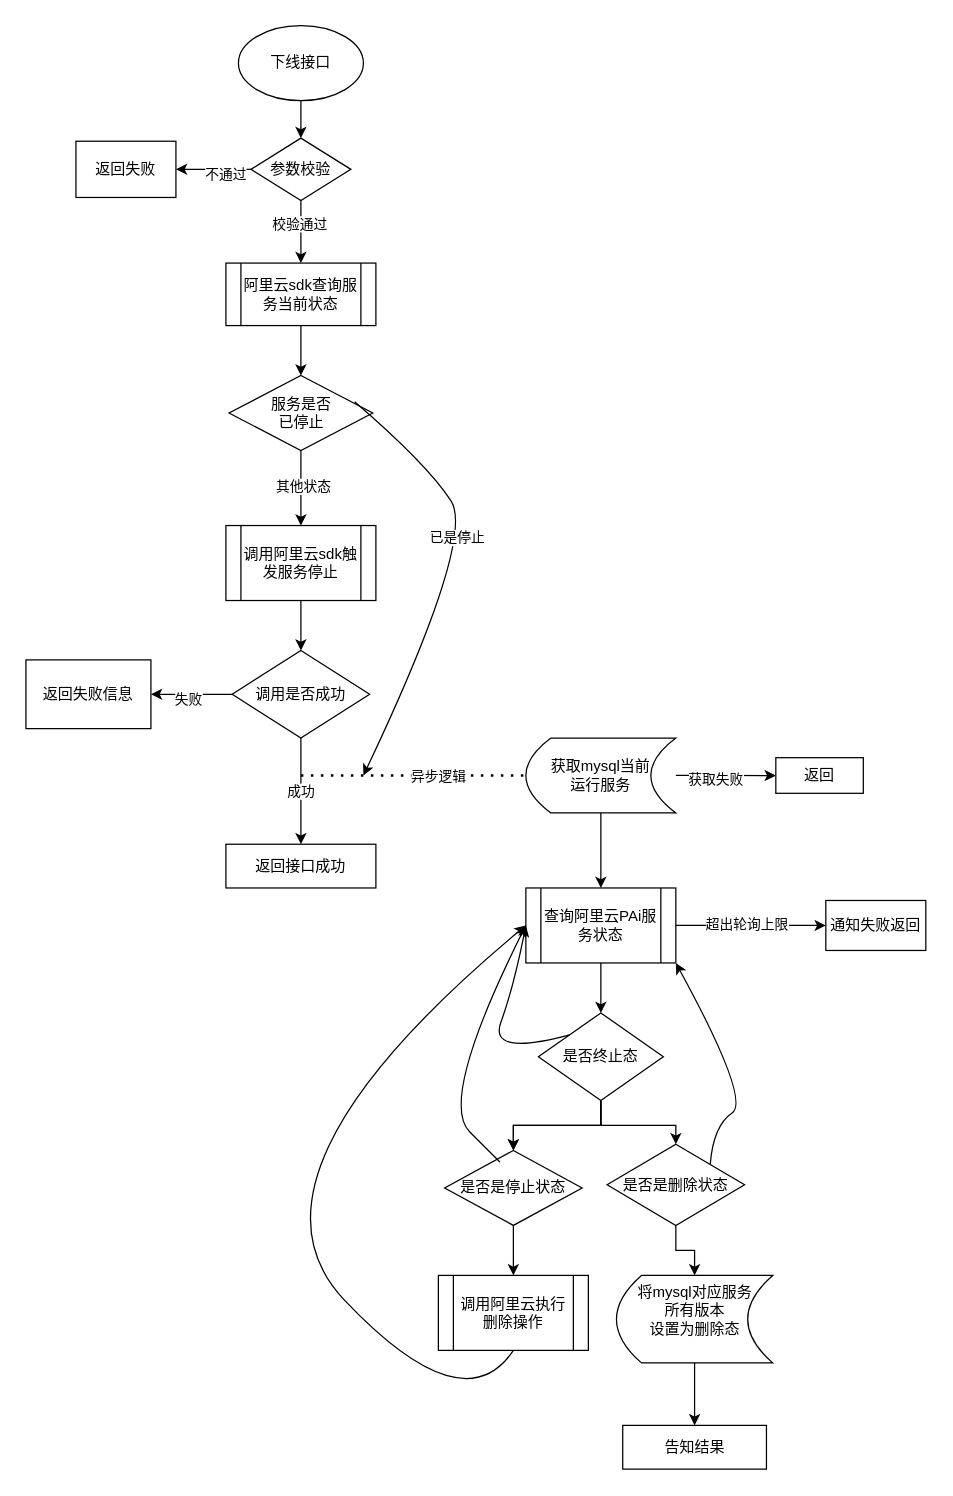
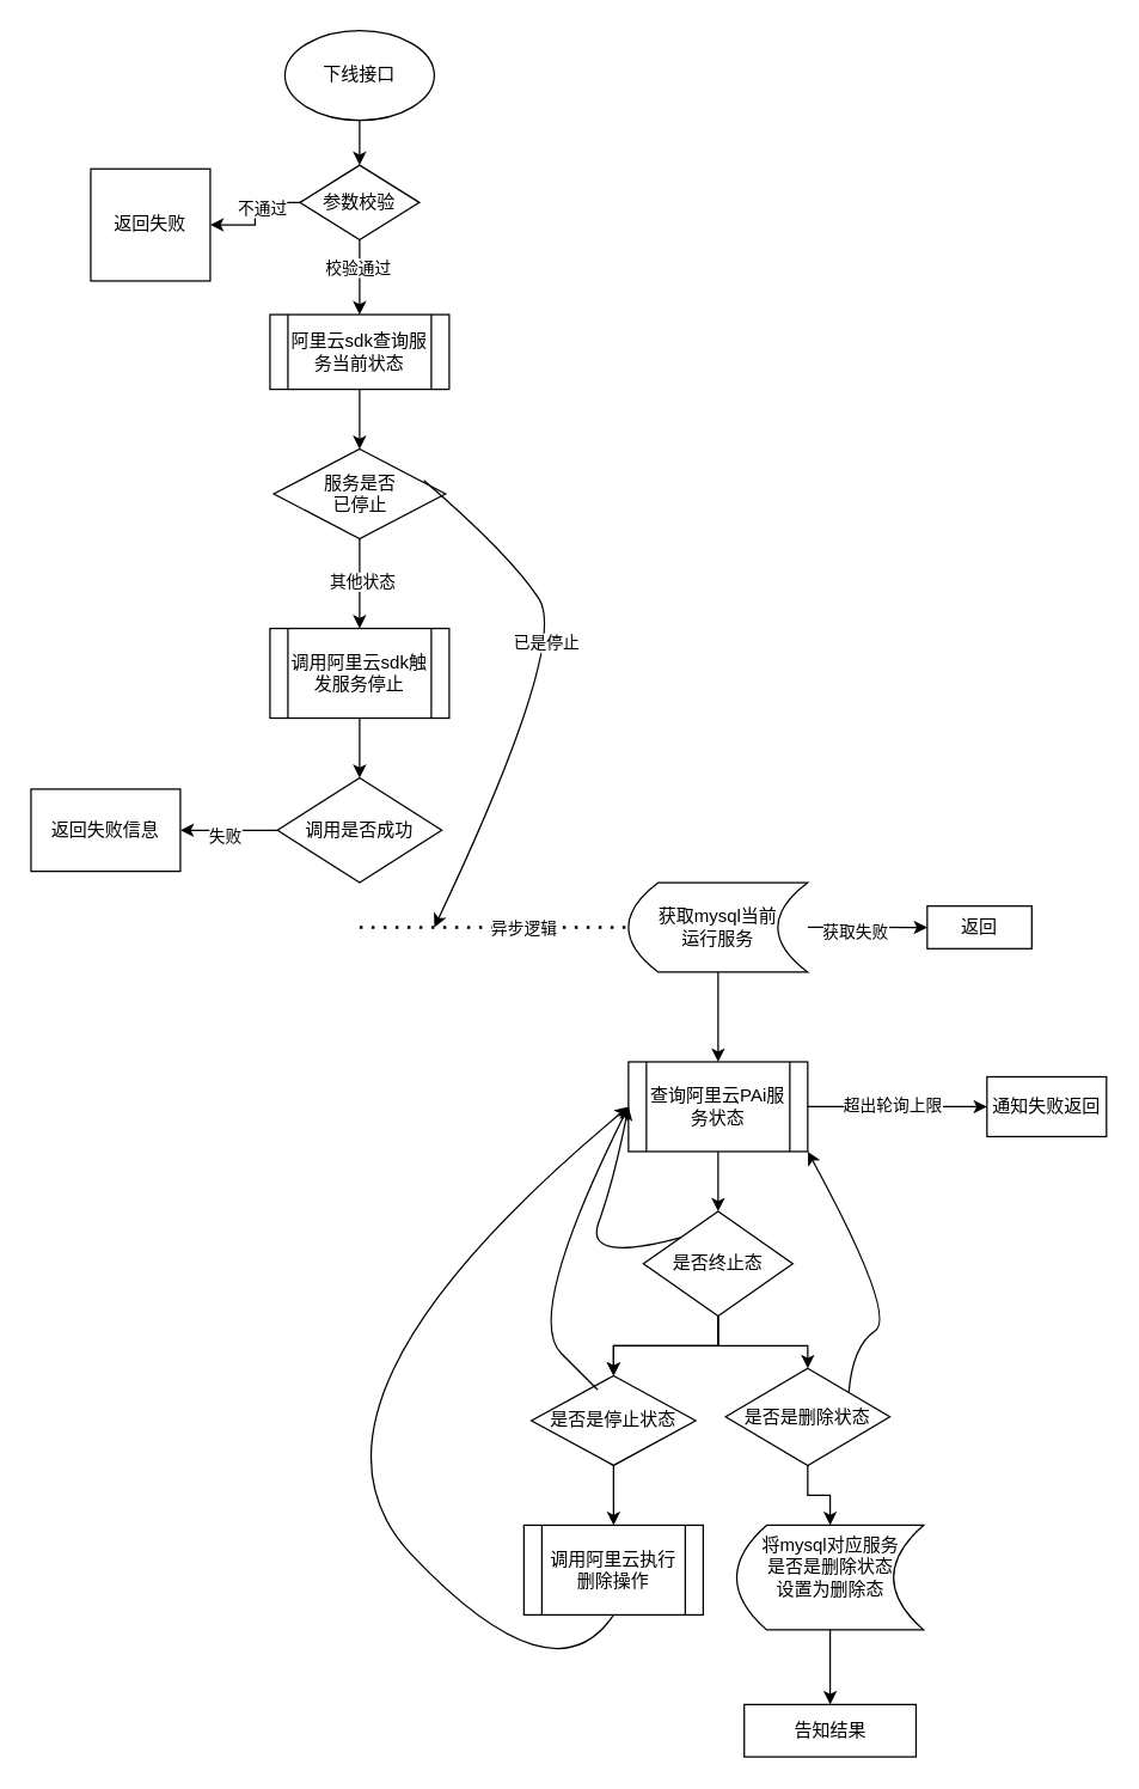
- <mxCell id="9" value="返回失败" style="rounded=0;whiteSpace=wrap;html=1;" parent="1" vertex="1"><mxGeometry x="60" y="112.5" width="80" height="45" as="geometry" /></mxCell>
+ <mxCell id="9" value="返回失败" style="rounded=0;whiteSpace=wrap;html=1;" parent="1" vertex="1"><mxGeometry x="60" y="112.5" width="80" height="75" as="geometry" /></mxCell>
- <mxCell id="19" value="成功" style="edgeStyle=orthogonalEdgeStyle;rounded=0;orthogonalLoop=1;jettySize=auto;html=1;" parent="1" source="20" target="22" edge="1"><mxGeometry relative="1" as="geometry" /></mxCell>
- <mxCell id="22" value="返回接口成功" style="whiteSpace=wrap;html=1;" parent="1" vertex="1"><mxGeometry x="180" y="675" width="120" height="35" as="geometry" /></mxCell>
- <mxCell id="49" value="将mysql对应服务&lt;div&gt;所有版本&lt;/div&gt;&lt;div&gt;设置为删除态&lt;div&gt;&lt;br&gt;&lt;/div&gt;&lt;/div&gt;" style="shape=dataStorage;whiteSpace=wrap;html=1;fixedSize=1;" parent="1" vertex="1"><mxGeometry x="492.5" y="1020" width="125" height="70" as="geometry" /></mxCell>
+ <mxCell id="49" value="将mysql对应服务&lt;div&gt;是否是删除状态&lt;/div&gt;&lt;div&gt;设置为删除态&lt;div&gt;&lt;br&gt;&lt;/div&gt;&lt;/div&gt;" style="shape=dataStorage;whiteSpace=wrap;html=1;fixedSize=1;" parent="1" vertex="1"><mxGeometry x="492.5" y="1020" width="125" height="70" as="geometry" /></mxCell>
